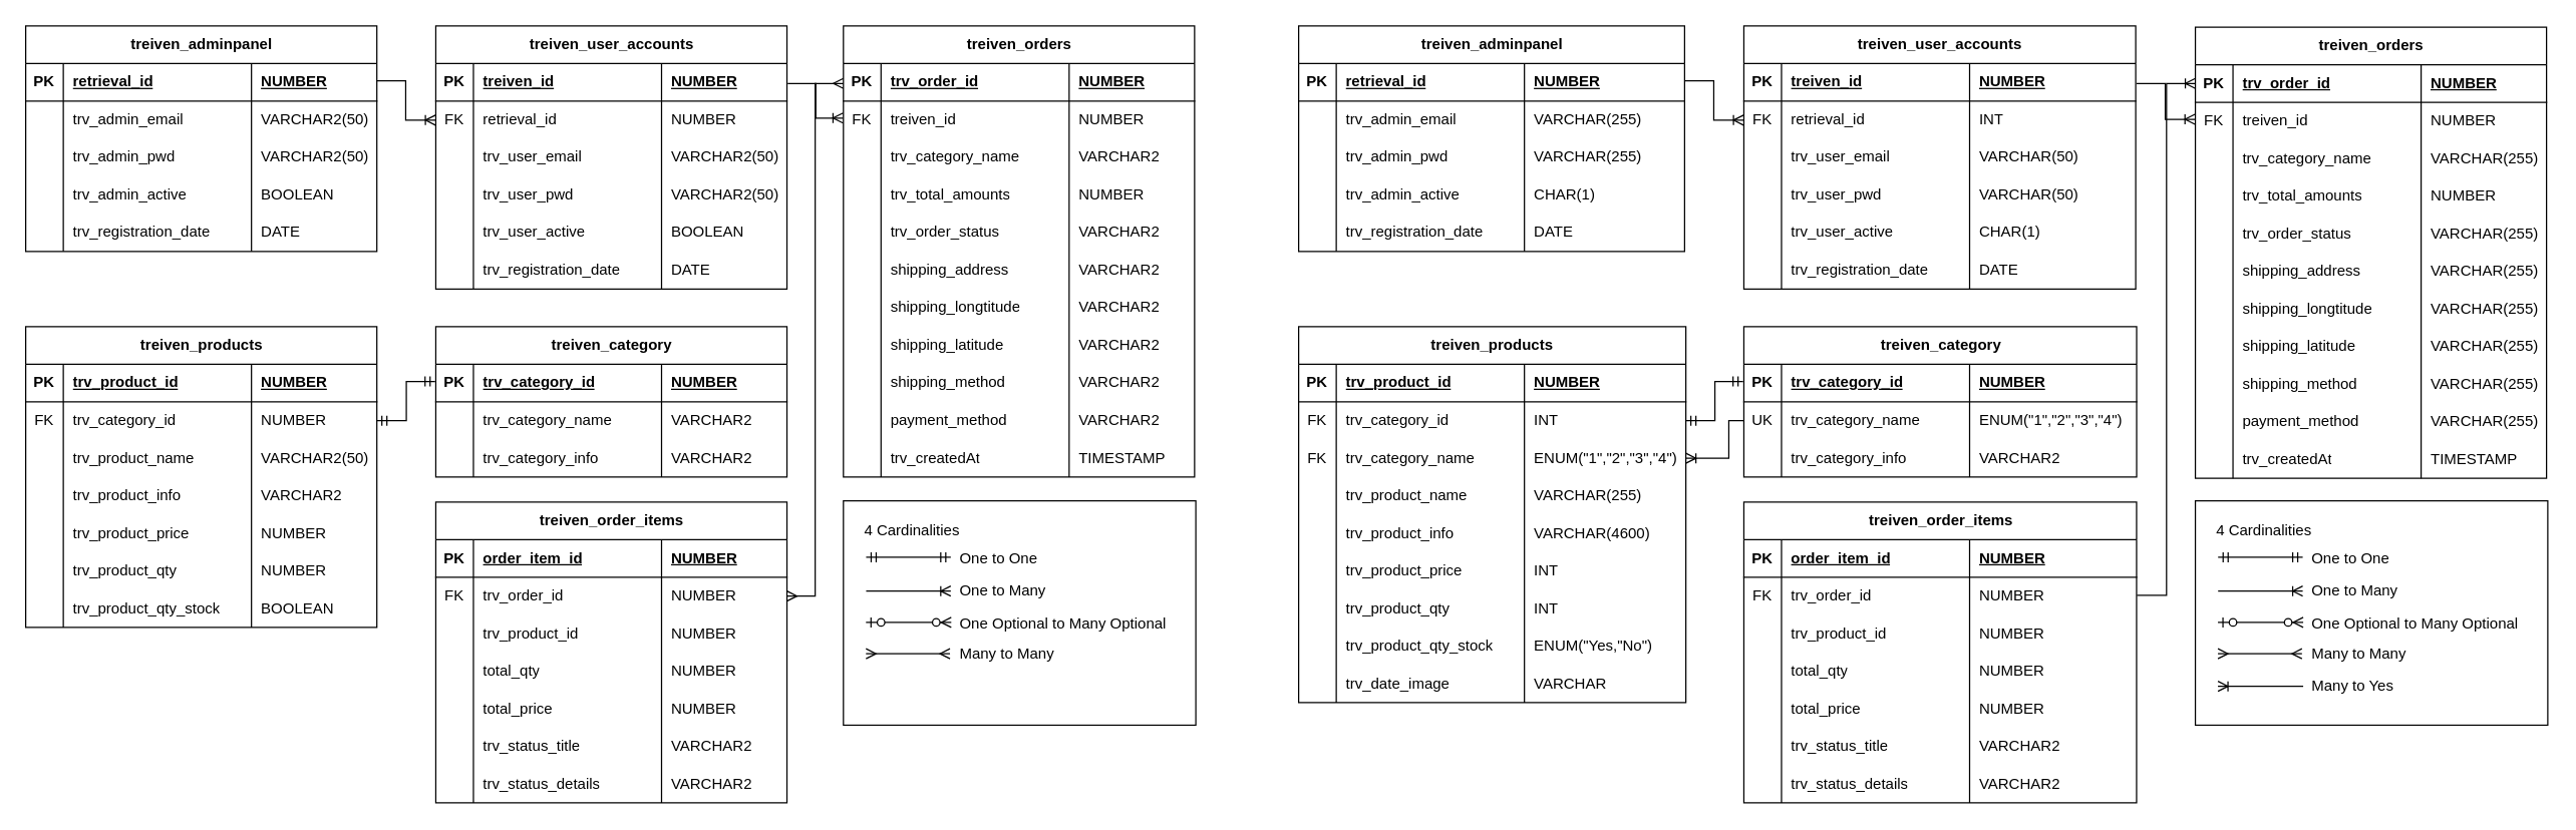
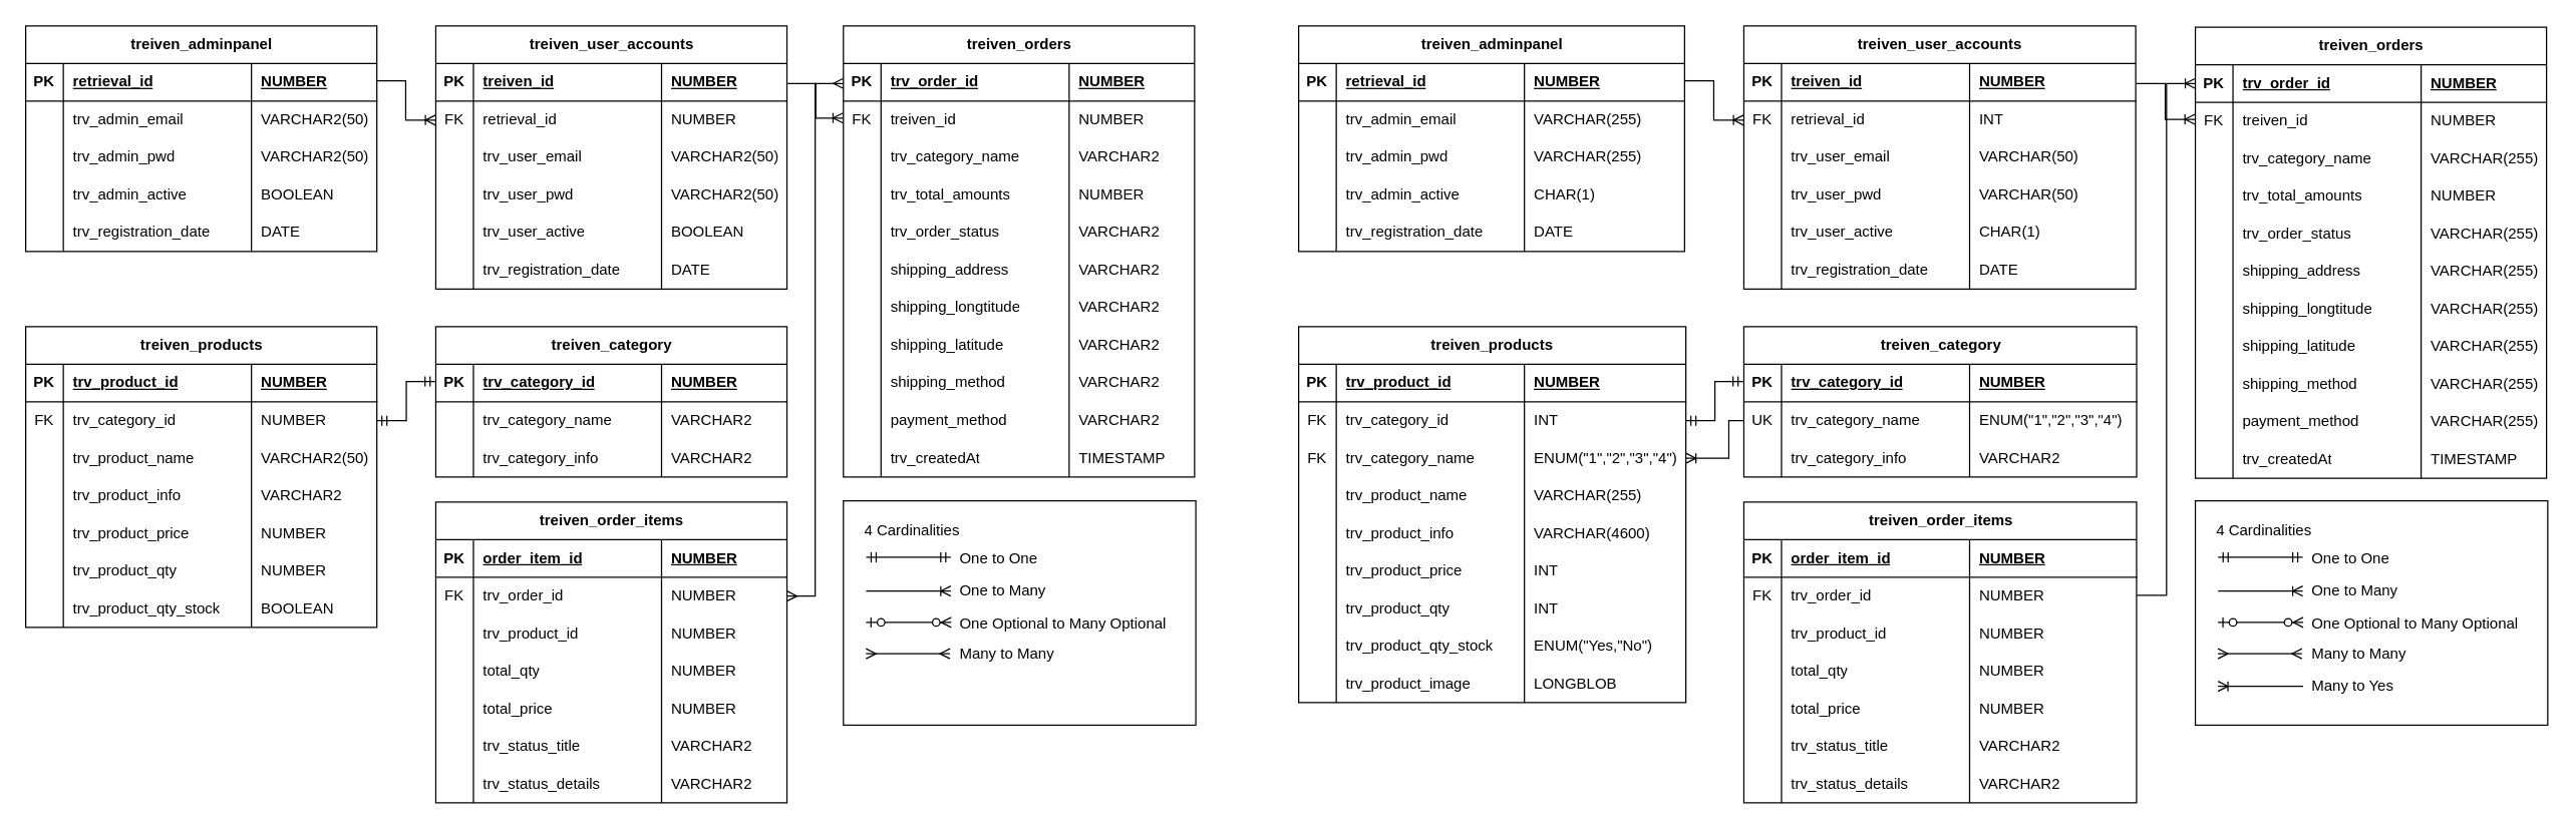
- <mxCell id="260" value="trv_date_image" style="shape=partialRectangle;connectable=0;fillColor=none;top=0;left=0;bottom=0;right=0;align=left;spacingLeft=6;overflow=hidden;whiteSpace=wrap;html=1;" vertex="1" parent="258"><mxGeometry x="30" width="150" height="30" as="geometry"><mxRectangle width="150" height="30" as="alternateBounds" /></mxGeometry></mxCell>
+ <mxCell id="260" value="trv_product_image" style="shape=partialRectangle;connectable=0;fillColor=none;top=0;left=0;bottom=0;right=0;align=left;spacingLeft=6;overflow=hidden;whiteSpace=wrap;html=1;" vertex="1" parent="258"><mxGeometry x="30" width="150" height="30" as="geometry"><mxRectangle width="150" height="30" as="alternateBounds" /></mxGeometry></mxCell>
- <mxCell id="261" value="VARCHAR" style="shape=partialRectangle;connectable=0;fillColor=none;top=0;left=0;bottom=0;right=0;align=left;spacingLeft=6;overflow=hidden;whiteSpace=wrap;html=1;" vertex="1" parent="258"><mxGeometry x="180" width="128.75" height="30" as="geometry"><mxRectangle width="128.75" height="30" as="alternateBounds" /></mxGeometry></mxCell>
+ <mxCell id="261" value="LONGBLOB" style="shape=partialRectangle;connectable=0;fillColor=none;top=0;left=0;bottom=0;right=0;align=left;spacingLeft=6;overflow=hidden;whiteSpace=wrap;html=1;" vertex="1" parent="258"><mxGeometry x="180" width="128.75" height="30" as="geometry"><mxRectangle width="128.75" height="30" as="alternateBounds" /></mxGeometry></mxCell>
